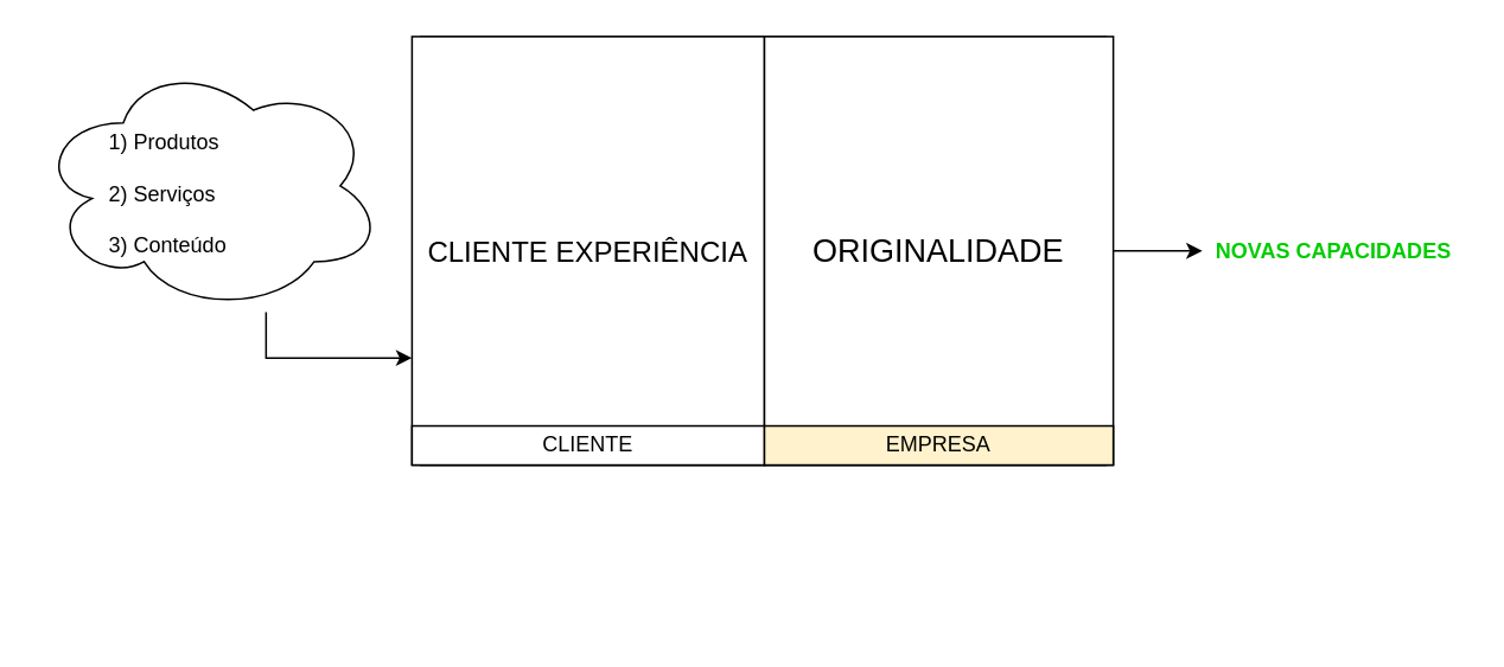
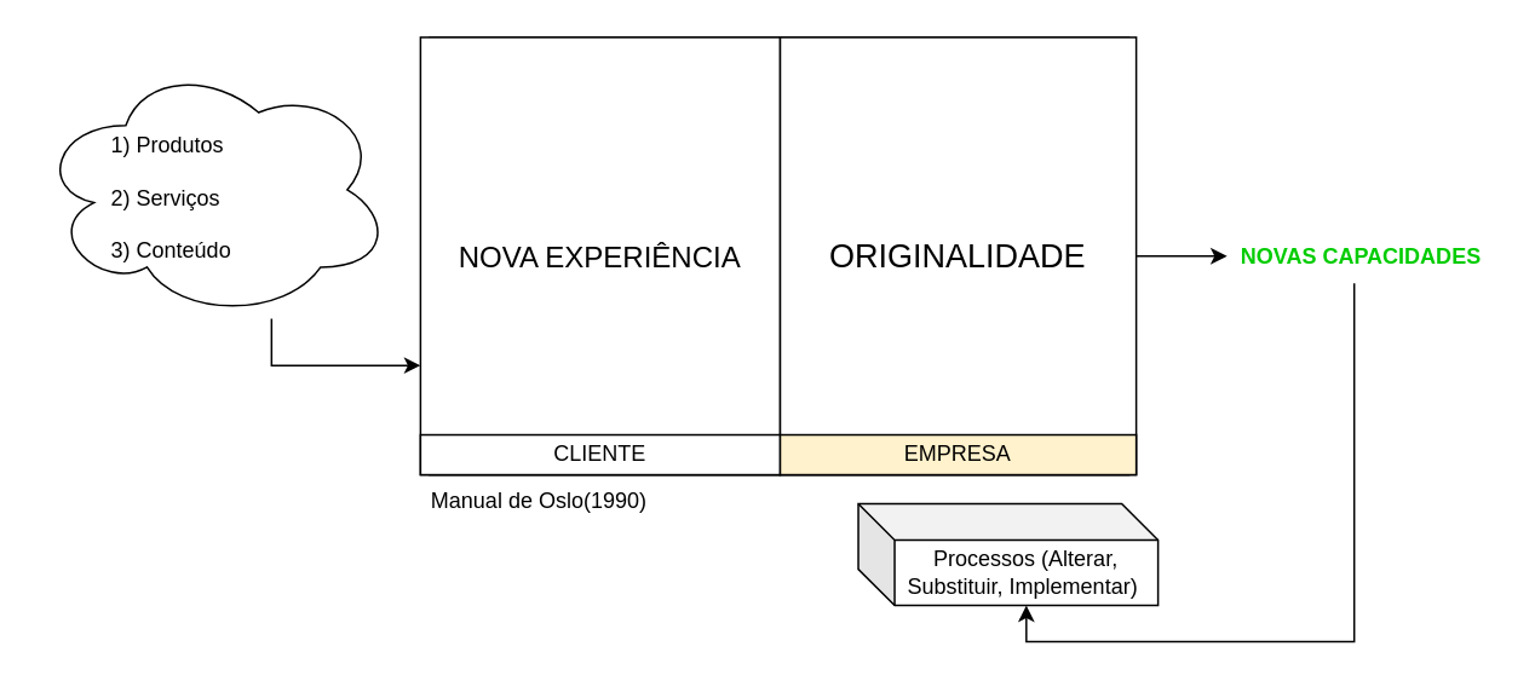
- <mxCell id="3" value="&lt;font style=&quot;font-size: 16px;&quot;&gt;CLIENTE EXPERIÊNCIA&lt;/font&gt;" style="rounded=0;whiteSpace=wrap;html=1;" vertex="1" parent="1"><mxGeometry x="231" y="20" width="198" height="241" as="geometry" /></mxCell>
+ <mxCell id="3" value="&lt;font style=&quot;font-size: 16px;&quot;&gt;NOVA EXPERIÊNCIA&lt;/font&gt;" style="rounded=0;whiteSpace=wrap;html=1;" vertex="1" parent="1"><mxGeometry x="231" y="20" width="198" height="241" as="geometry" /></mxCell>
+ <mxCell id="9" value="Manual de Oslo(1990)" style="text;html=1;align=center;verticalAlign=middle;whiteSpace=wrap;rounded=0;" vertex="1" parent="1"><mxGeometry x="231" y="261" width="131" height="30" as="geometry" /></mxCell>
+ <mxCell id="13" value="Processos (Alterar, Substituir, Implementar)&amp;nbsp;" style="shape=cube;whiteSpace=wrap;html=1;boundedLbl=1;backgroundOutline=1;darkOpacity=0.05;darkOpacity2=0.1;" vertex="1" parent="1"><mxGeometry x="472" y="277" width="165" height="56" as="geometry" /></mxCell>
+ <mxCell id="14" style="edgeStyle=orthogonalEdgeStyle;rounded=0;orthogonalLoop=1;jettySize=auto;html=1;entryX=0;entryY=0;entryDx=92.5;entryDy=56;entryPerimeter=0;" edge="1" parent="1" source="11" target="13"><mxGeometry relative="1" as="geometry"><Array as="points"><mxPoint x="745" y="353" /><mxPoint x="565" y="353" /></Array></mxGeometry></mxCell>
